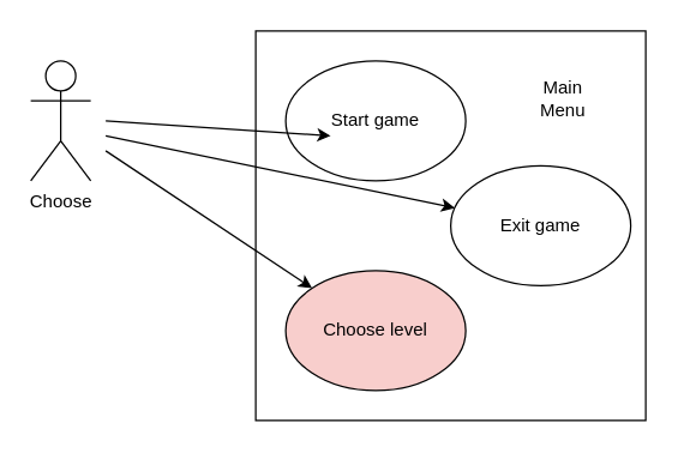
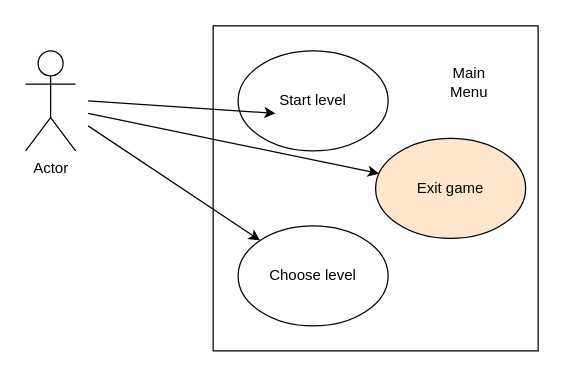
- <mxCell id="5" value="Start game" style="ellipse;whiteSpace=wrap;html=1;" vertex="1" parent="1"><mxGeometry x="190" y="40" width="120" height="80" as="geometry" /></mxCell>
+ <mxCell id="5" value="Start level" style="ellipse;whiteSpace=wrap;html=1;" vertex="1" parent="1"><mxGeometry x="190" y="40" width="120" height="80" as="geometry" /></mxCell>
- <mxCell id="2" value="Choose" style="shape=umlActor;verticalLabelPosition=bottom;verticalAlign=top;html=1;outlineConnect=0;" vertex="1" parent="1"><mxGeometry x="20" y="40" width="40" height="80" as="geometry" /></mxCell>
+ <mxCell id="2" value="Actor" style="shape=umlActor;verticalLabelPosition=bottom;verticalAlign=top;html=1;outlineConnect=0;" vertex="1" parent="1"><mxGeometry x="20" y="40" width="40" height="80" as="geometry" /></mxCell>
- <mxCell id="6" value="Exit game" style="ellipse;whiteSpace=wrap;html=1;" vertex="1" parent="1"><mxGeometry x="300" y="110" width="120" height="80" as="geometry" /></mxCell>
+ <mxCell id="6" value="Exit game" style="ellipse;whiteSpace=wrap;html=1;fillColor=#ffe6cc;" vertex="1" parent="1"><mxGeometry x="300" y="110" width="120" height="80" as="geometry" /></mxCell>
- <mxCell id="4" value="Choose level" style="ellipse;whiteSpace=wrap;html=1;fillColor=#f8cecc;" vertex="1" parent="1"><mxGeometry x="190" y="180" width="120" height="80" as="geometry" /></mxCell>
+ <mxCell id="4" value="Choose level" style="ellipse;whiteSpace=wrap;html=1;" vertex="1" parent="1"><mxGeometry x="190" y="180" width="120" height="80" as="geometry" /></mxCell>
